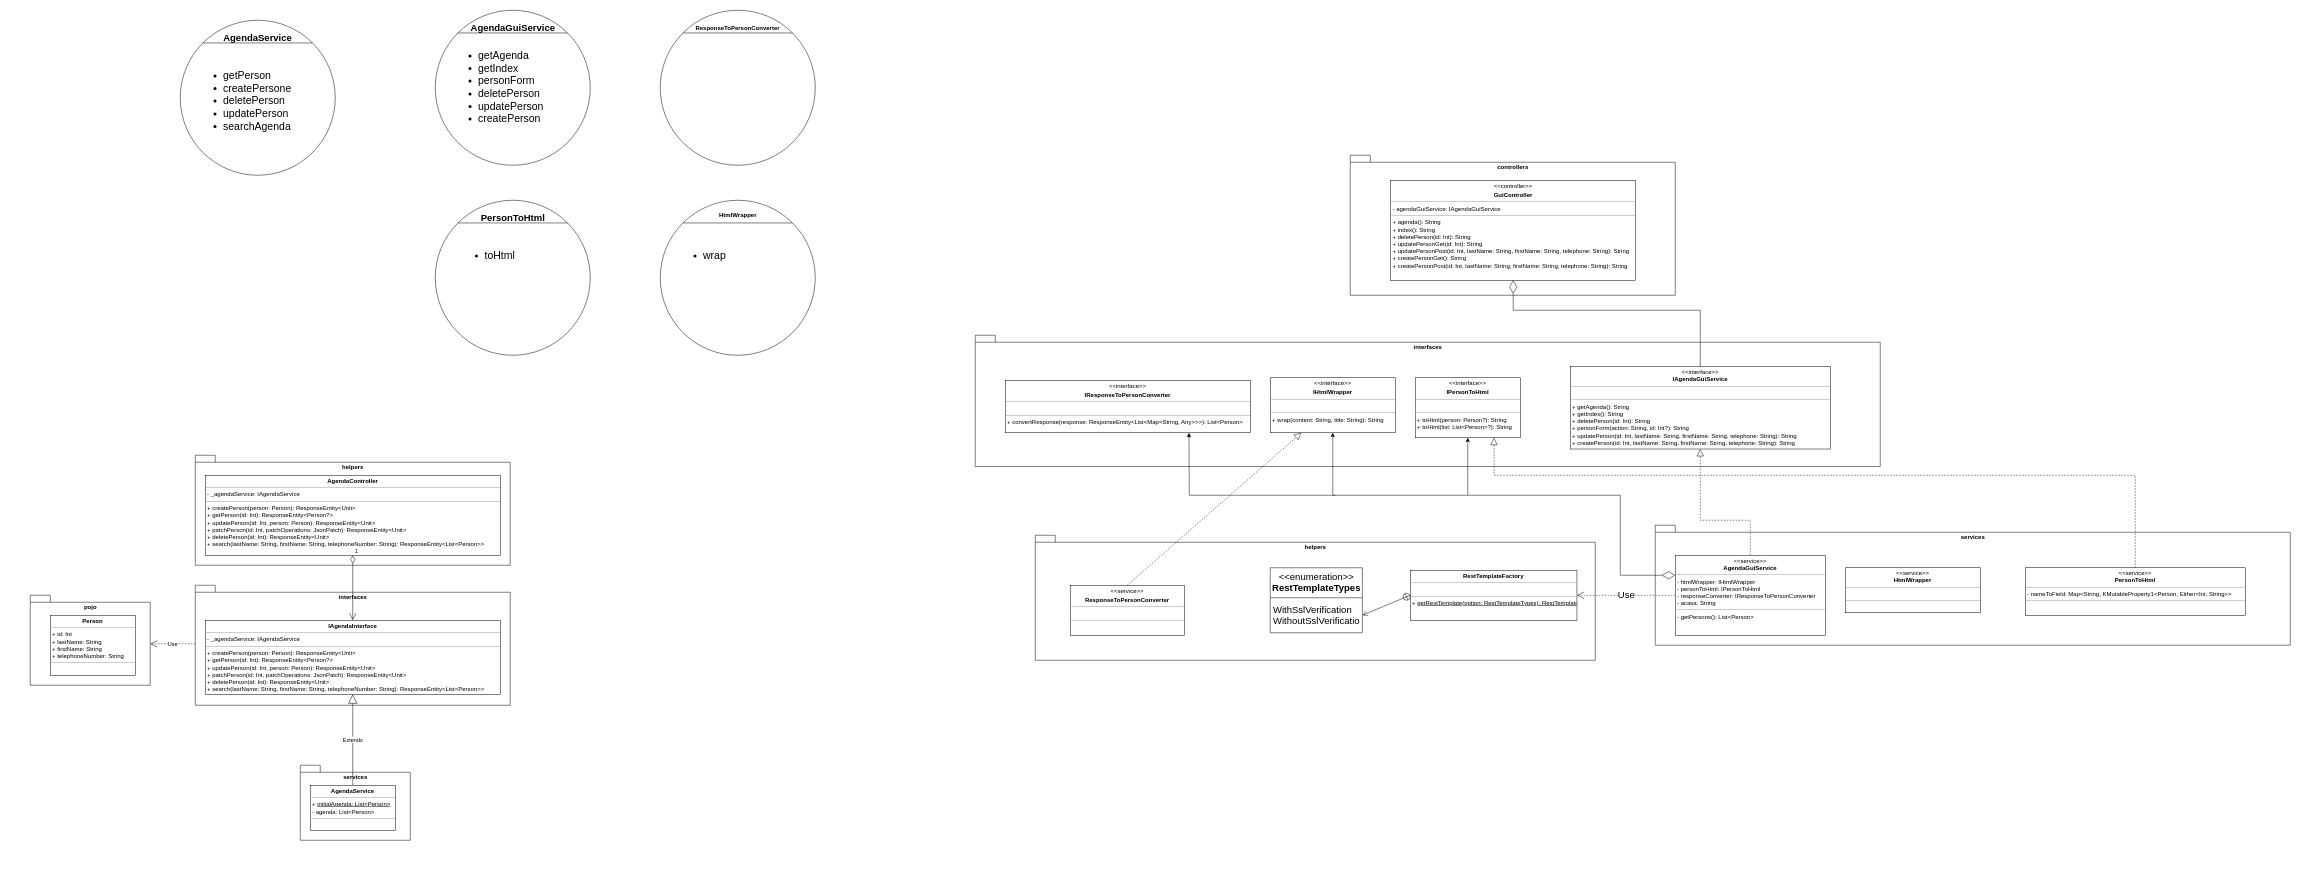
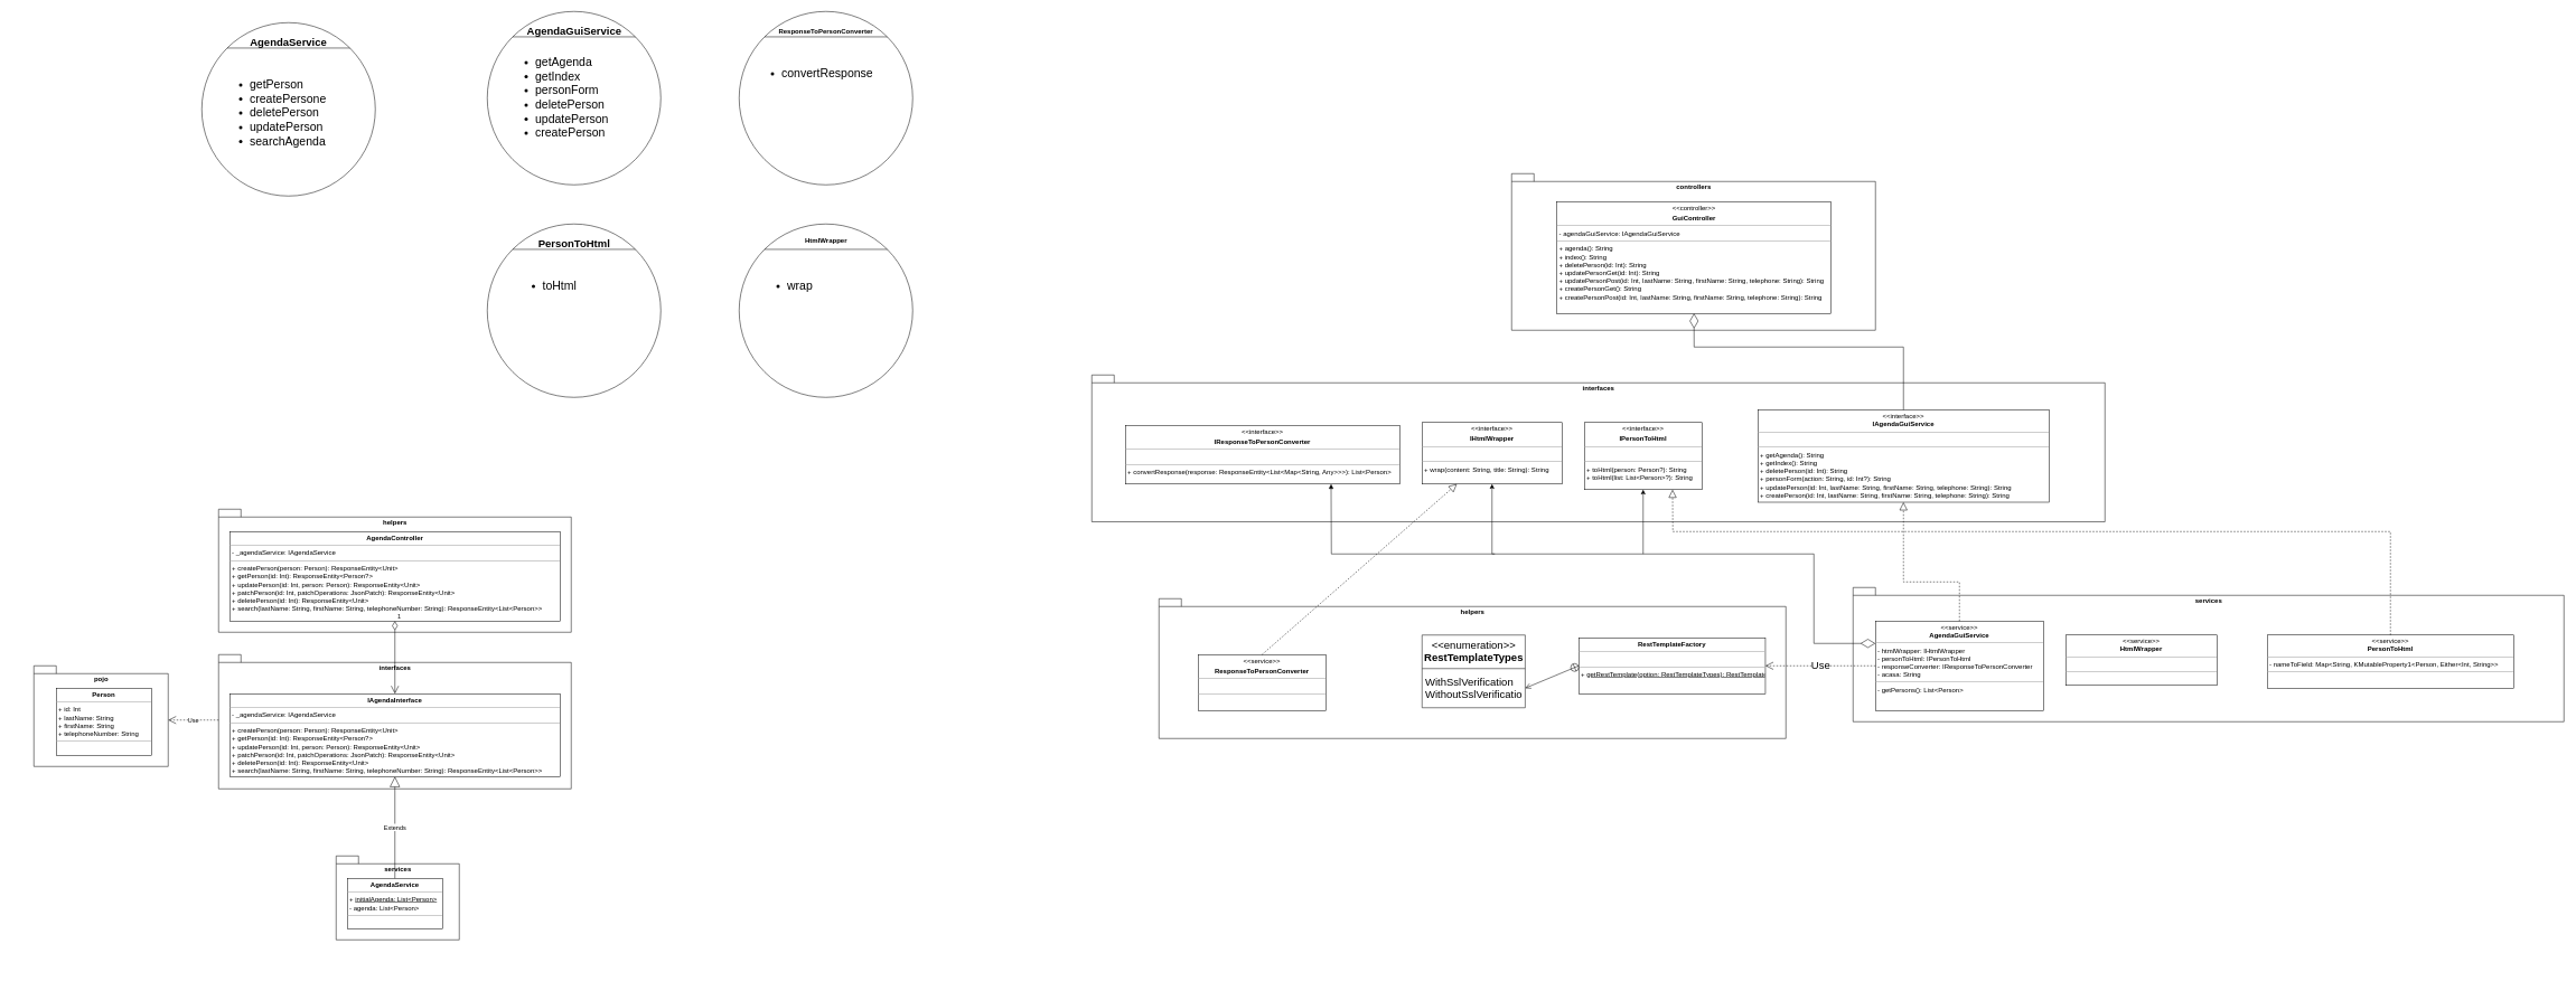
+ <mxCell id="28" value="&lt;ul style=&quot;font-size: 21px&quot;&gt;&lt;li&gt;&lt;font style=&quot;font-size: 21px&quot;&gt;convertResponse&lt;/font&gt;&lt;/li&gt;&lt;/ul&gt;" style="text;strokeColor=none;fillColor=none;align=left;verticalAlign=top;spacingLeft=4;spacingRight=4;overflow=hidden;rotatable=0;points=[[0,0.5],[1,0.5]];portConstraint=eastwest;html=1;" vertex="1" parent="24"><mxGeometry x="30" y="70" width="250" height="190" as="geometry" /></mxCell>
